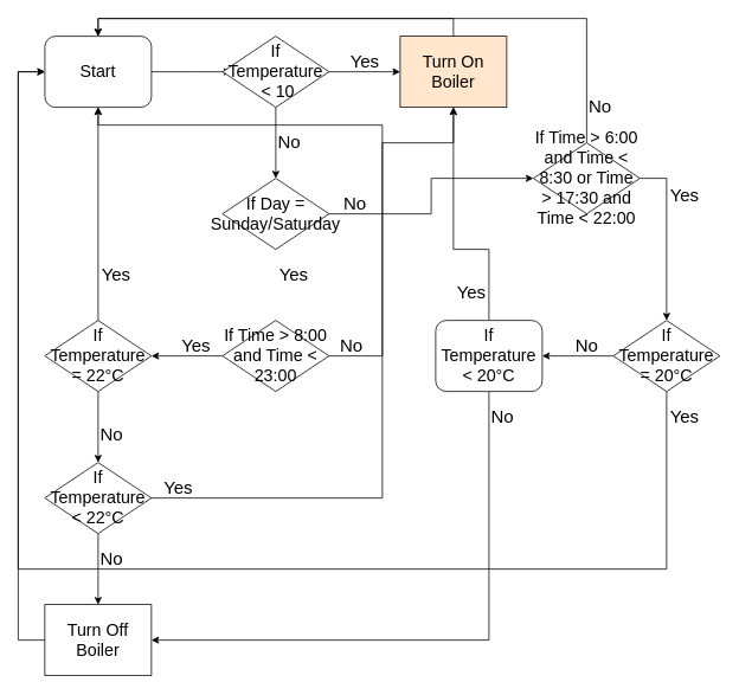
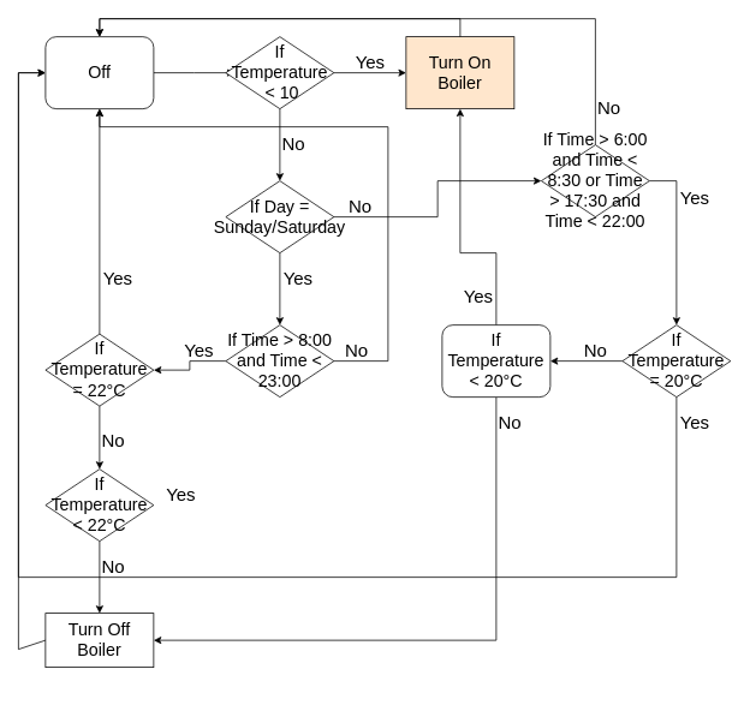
- <mxCell id="3" value="Start" style="rounded=1;whiteSpace=wrap;html=1;fontSize=19;" vertex="1" parent="1"><mxGeometry x="50" y="40" width="120" height="80" as="geometry" /></mxCell>
+ <mxCell id="3" value="Off" style="rounded=1;whiteSpace=wrap;html=1;fontSize=19;" vertex="1" parent="1"><mxGeometry x="50" y="40" width="120" height="80" as="geometry" /></mxCell>
+ <mxCell id="11" value="" style="edgeStyle=orthogonalEdgeStyle;rounded=0;orthogonalLoop=1;jettySize=auto;html=1;fontSize=30;" edge="1" parent="1" source="13" target="16"><mxGeometry relative="1" as="geometry" /></mxCell>
- <mxCell id="21" value="If Temperature = 2&lt;font style=&quot;font-size: 19px;&quot;&gt;2°C&lt;/font&gt;" style="rhombus;whiteSpace=wrap;html=1;fontSize=19;" vertex="1" parent="1"><mxGeometry x="50" y="360" width="120" height="80" as="geometry" /></mxCell>
+ <mxCell id="21" value="If Temperature = 2&lt;font style=&quot;font-size: 19px;&quot;&gt;2°C&lt;/font&gt;" style="rhombus;whiteSpace=wrap;html=1;fontSize=19;" vertex="1" parent="1"><mxGeometry x="50" y="370" width="120" height="80" as="geometry" /></mxCell>
- <mxCell id="25" value="" style="edgeStyle=orthogonalEdgeStyle;rounded=0;orthogonalLoop=1;jettySize=auto;html=1;fontSize=30;fontColor=#000000;entryX=0.5;entryY=1;entryDx=0;entryDy=0;" edge="1" parent="1" source="26" target="7"><mxGeometry relative="1" as="geometry"><mxPoint x="430" y="120" as="targetPoint" /><Array as="points"><mxPoint x="430" y="560" /><mxPoint x="430" y="160" /><mxPoint x="510" y="160" /></Array></mxGeometry></mxCell>
- <mxCell id="29" value="Turn Off Boiler" style="whiteSpace=wrap;html=1;fontSize=19;" vertex="1" parent="1"><mxGeometry x="50" y="680" width="120" height="80" as="geometry" /></mxCell>
+ <mxCell id="29" value="Turn Off Boiler" style="whiteSpace=wrap;html=1;fontSize=19;" vertex="1" parent="1"><mxGeometry x="50" y="680" width="120" height="60" as="geometry" /></mxCell>
